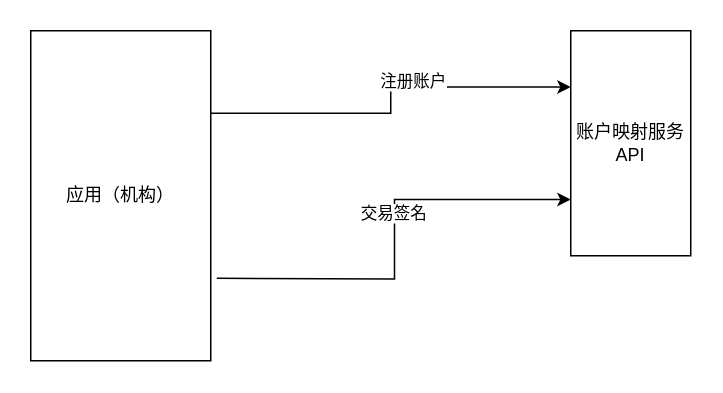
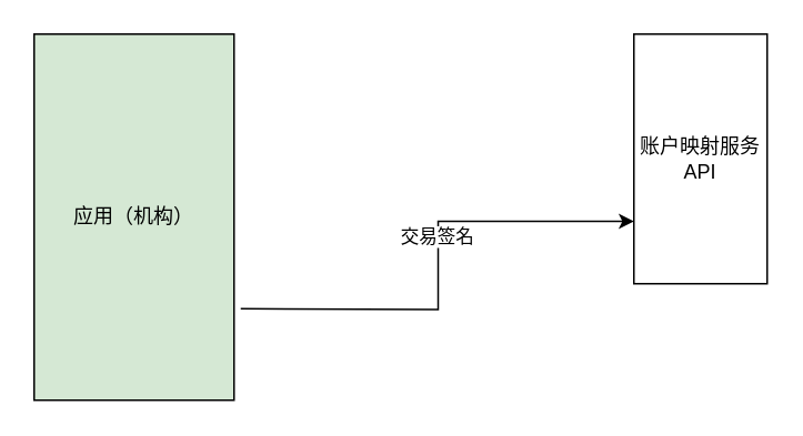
- <mxCell id="3" value="" style="edgeStyle=orthogonalEdgeStyle;rounded=0;orthogonalLoop=1;jettySize=auto;html=1;exitX=1;exitY=0.25;exitDx=0;exitDy=0;entryX=0;entryY=0.25;entryDx=0;entryDy=0;" edge="1" parent="1" source="7" target="2"><mxGeometry relative="1" as="geometry"><mxPoint x="370" y="75" as="targetPoint" /></mxGeometry></mxCell>
- <mxCell id="4" value="注册账户" style="edgeLabel;html=1;align=center;verticalAlign=middle;resizable=0;points=[];" vertex="1" connectable="0" parent="3"><mxGeometry x="0.183" y="4" relative="1" as="geometry"><mxPoint as="offset" /></mxGeometry></mxCell>
- <mxCell id="7" value="应用（机构）" style="rounded=0;whiteSpace=wrap;html=1;" vertex="1" parent="1"><mxGeometry x="20" y="20" width="120" height="220" as="geometry" /></mxCell>
+ <mxCell id="7" value="应用（机构）" style="rounded=0;whiteSpace=wrap;html=1;fillColor=#d5e8d4;" vertex="1" parent="1"><mxGeometry x="20" y="20" width="120" height="220" as="geometry" /></mxCell>
